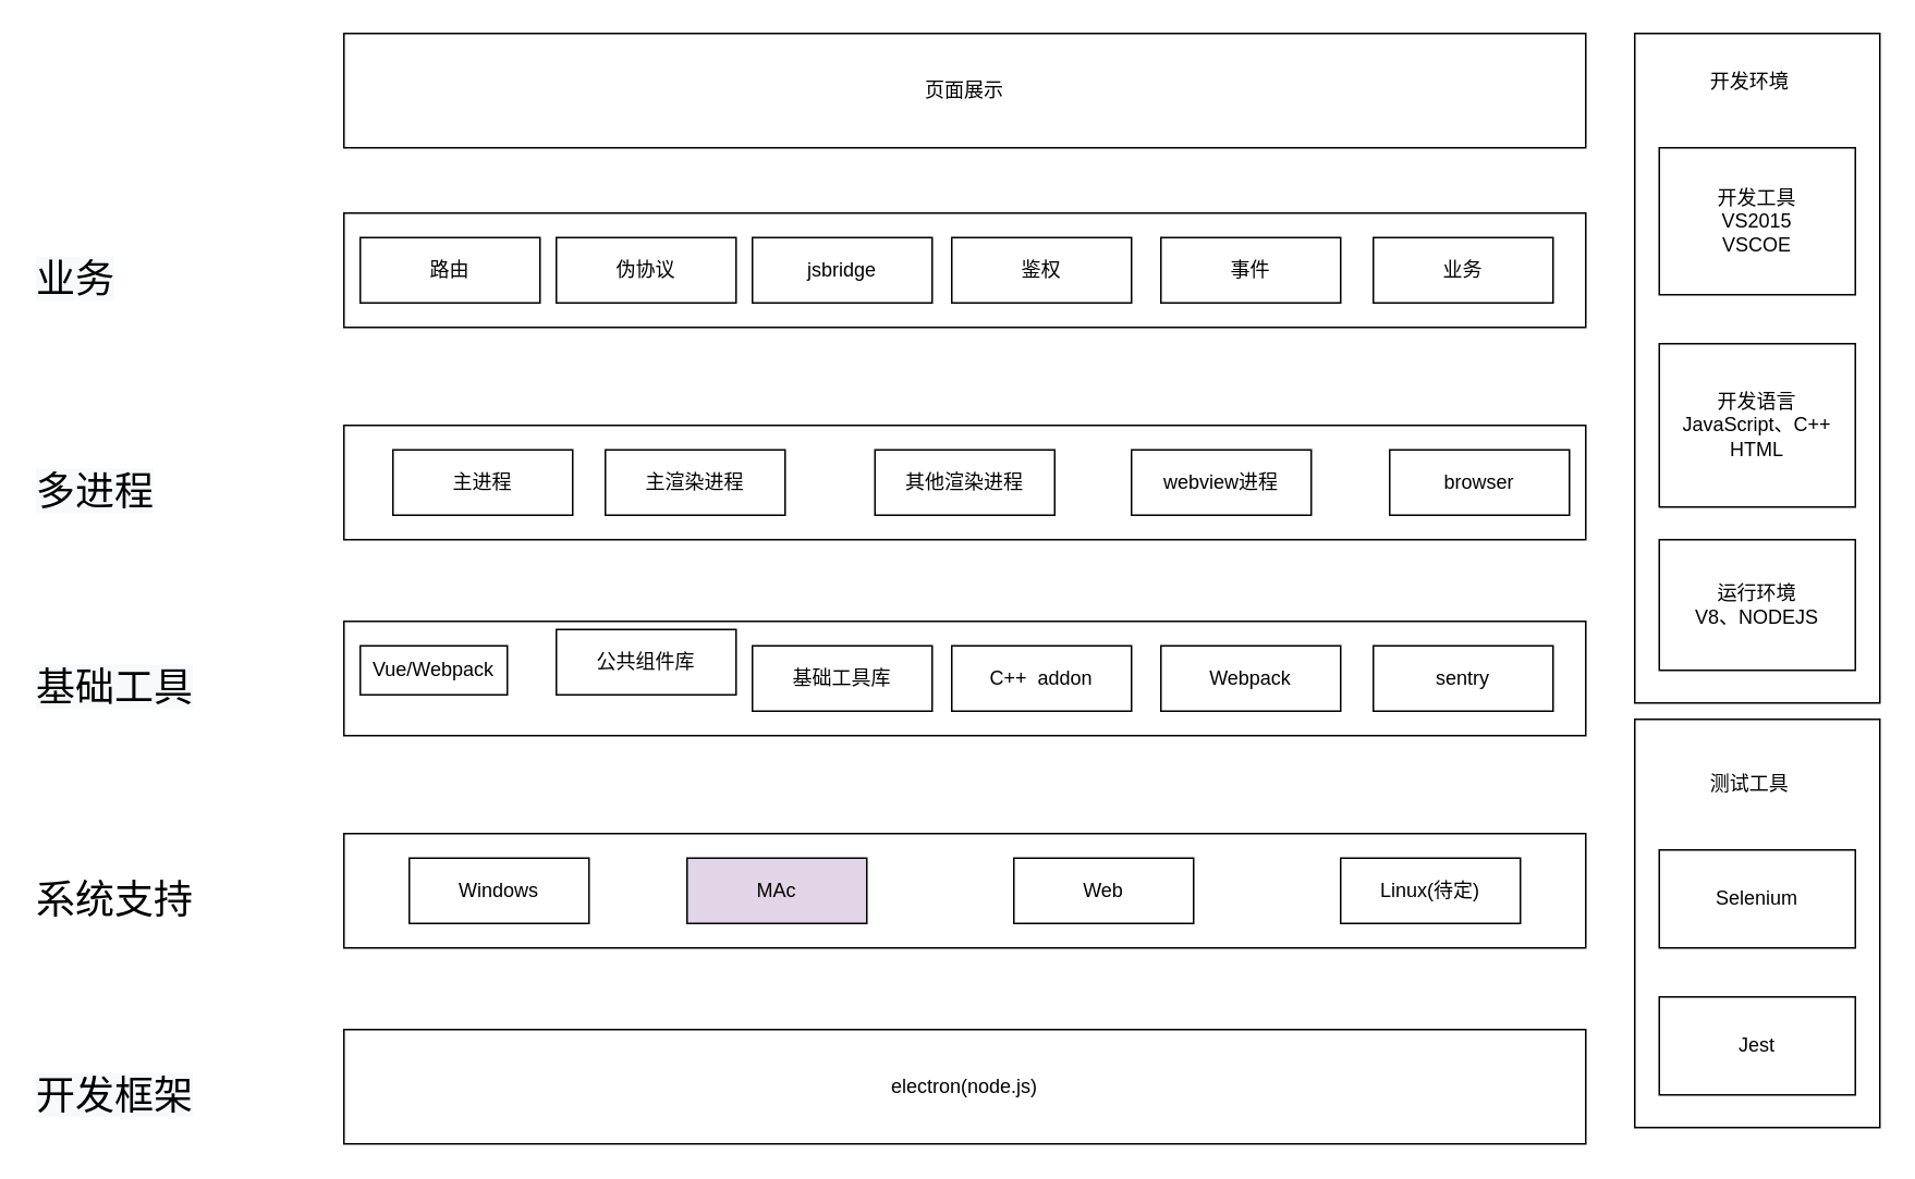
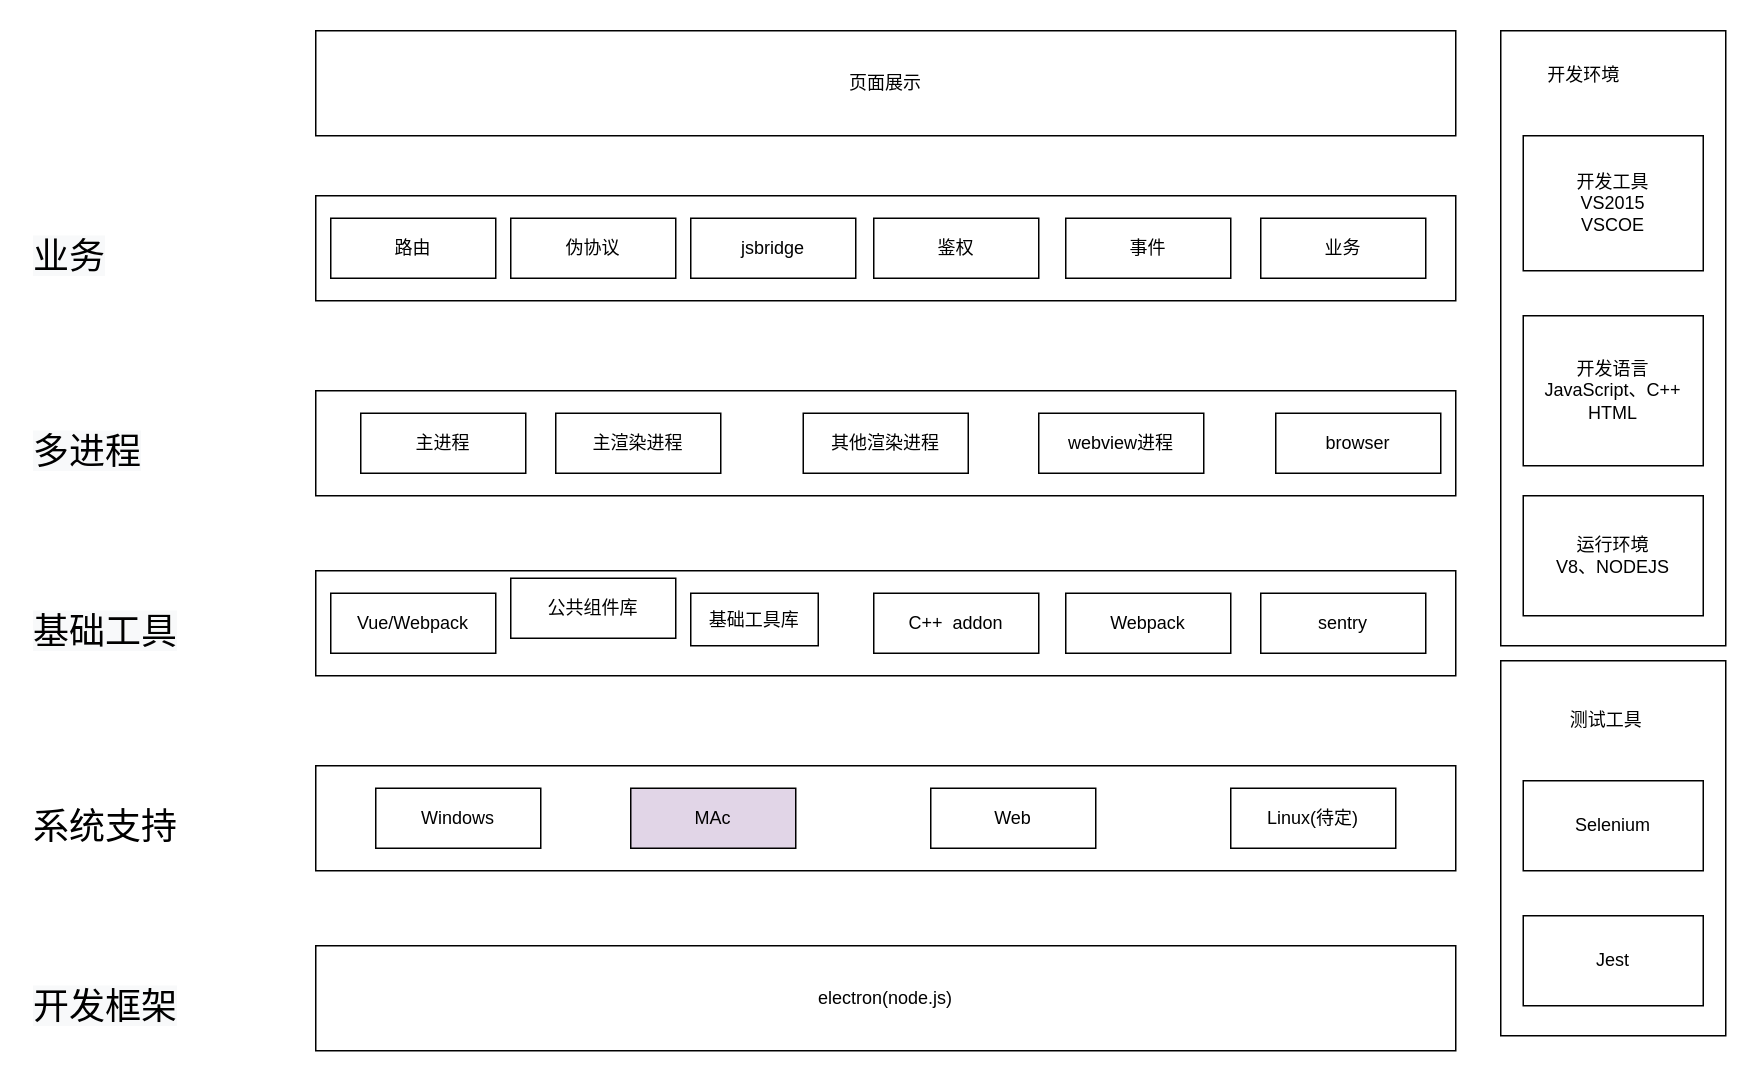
- <mxCell id="42" value="开发环境" style="text;html=1;align=center;verticalAlign=middle;resizable=0;points=[];autosize=1;strokeColor=none;" vertex="1" parent="1"><mxGeometry x="1040" y="40" width="60" height="20" as="geometry" /></mxCell>
+ <mxCell id="42" value="开发环境" style="text;html=1;align=center;verticalAlign=middle;resizable=0;points=[];autosize=1;strokeColor=none;" vertex="1" parent="1"><mxGeometry x="1025" y="40" width="60" height="20" as="geometry" /></mxCell>
- <mxCell id="9" value="Vue/Webpack" style="rounded=0;whiteSpace=wrap;html=1;" vertex="1" parent="1"><mxGeometry x="220" y="395" width="90" height="30" as="geometry" /></mxCell>
+ <mxCell id="9" value="Vue/Webpack" style="rounded=0;whiteSpace=wrap;html=1;" vertex="1" parent="1"><mxGeometry x="220" y="395" width="110" height="40" as="geometry" /></mxCell>
- <mxCell id="26" value="基础工具库" style="rounded=0;whiteSpace=wrap;html=1;" vertex="1" parent="1"><mxGeometry x="460" y="395" width="110" height="40" as="geometry" /></mxCell>
+ <mxCell id="26" value="基础工具库" style="rounded=0;whiteSpace=wrap;html=1;" vertex="1" parent="1"><mxGeometry x="460" y="395" width="85" height="35" as="geometry" /></mxCell>
